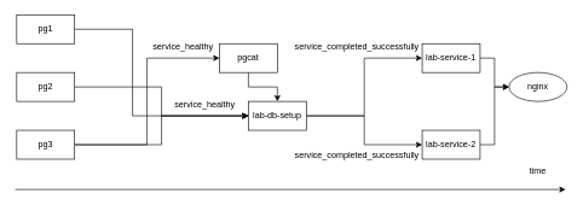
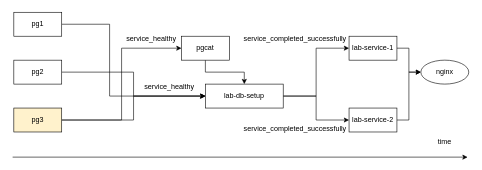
- <mxCell id="13" value="lab-db-setup" style="rounded=0;whiteSpace=wrap;html=1;" vertex="1" parent="1"><mxGeometry x="342" y="140" width="80" height="40" as="geometry" /></mxCell>
+ <mxCell id="13" value="lab-db-setup" style="rounded=0;whiteSpace=wrap;html=1;" vertex="1" parent="1"><mxGeometry x="342" y="140" width="130" height="40" as="geometry" /></mxCell>
- <mxCell id="8" value="pg3" style="rounded=0;whiteSpace=wrap;html=1;" vertex="1" parent="1"><mxGeometry x="22" y="180" width="80" height="40" as="geometry" /></mxCell>
+ <mxCell id="8" value="pg3" style="rounded=0;whiteSpace=wrap;html=1;fillColor=#fff2cc;" vertex="1" parent="1"><mxGeometry x="22" y="180" width="80" height="40" as="geometry" /></mxCell>
